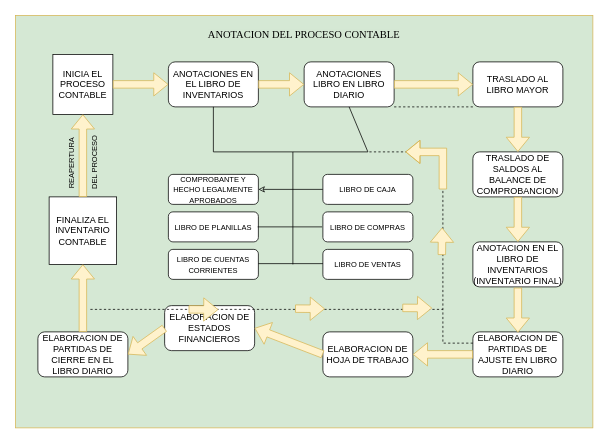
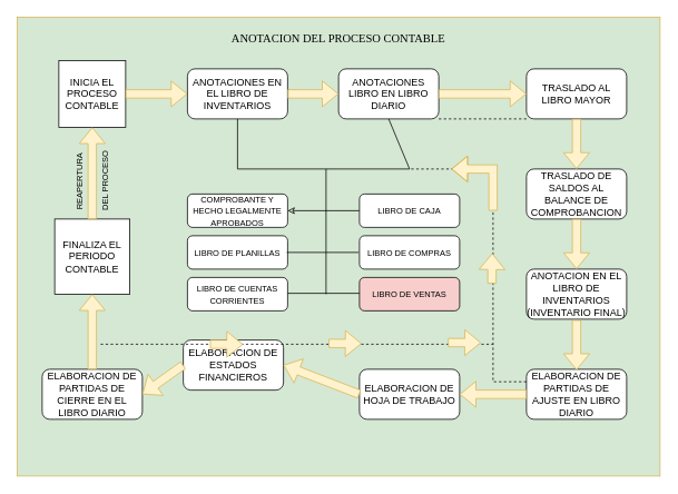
- <mxCell id="13" value="FINALIZA EL INVENTARIO CONTABLE" style="whiteSpace=wrap;html=1;aspect=fixed;" vertex="1" parent="1"><mxGeometry x="65" y="262" width="90" height="90" as="geometry" /></mxCell>
+ <mxCell id="13" value="FINALIZA EL PERIODO CONTABLE" style="whiteSpace=wrap;html=1;aspect=fixed;" vertex="1" parent="1"><mxGeometry x="65" y="262" width="90" height="90" as="geometry" /></mxCell>
- <mxCell id="20" value="&lt;font style=&quot;font-size: 10px&quot;&gt;LIBRO DE VENTAS&lt;/font&gt;" style="rounded=1;whiteSpace=wrap;html=1;" vertex="1" parent="1"><mxGeometry x="430" y="332" width="120" height="40" as="geometry" /></mxCell>
+ <mxCell id="20" value="&lt;font style=&quot;font-size: 10px&quot;&gt;LIBRO DE VENTAS&lt;/font&gt;" style="rounded=1;whiteSpace=wrap;html=1;fillColor=#f8cecc;" vertex="1" parent="1"><mxGeometry x="430" y="332" width="120" height="40" as="geometry" /></mxCell>
